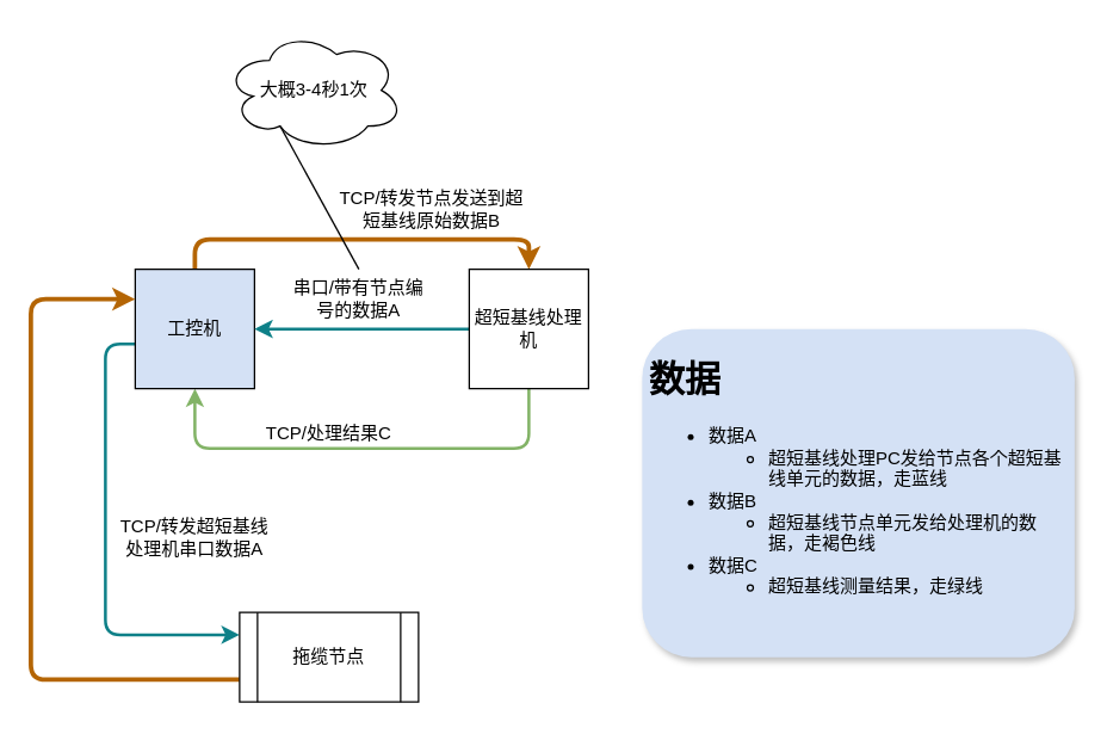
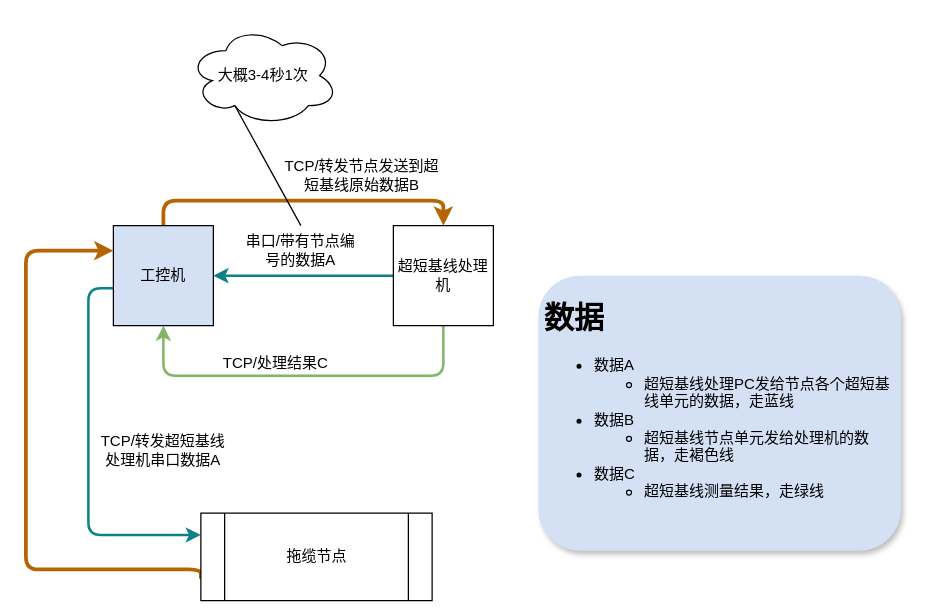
- <mxCell id="13" value="拖缆节点" style="shape=process;whiteSpace=wrap;html=1;backgroundOutline=1;" vertex="1" parent="1"><mxGeometry x="160" y="410" width="120" height="60" as="geometry" /></mxCell>
+ <mxCell id="13" value="拖缆节点" style="shape=process;whiteSpace=wrap;html=1;backgroundOutline=1;" vertex="1" parent="1"><mxGeometry x="160" y="410" width="185" height="70" as="geometry" /></mxCell>
